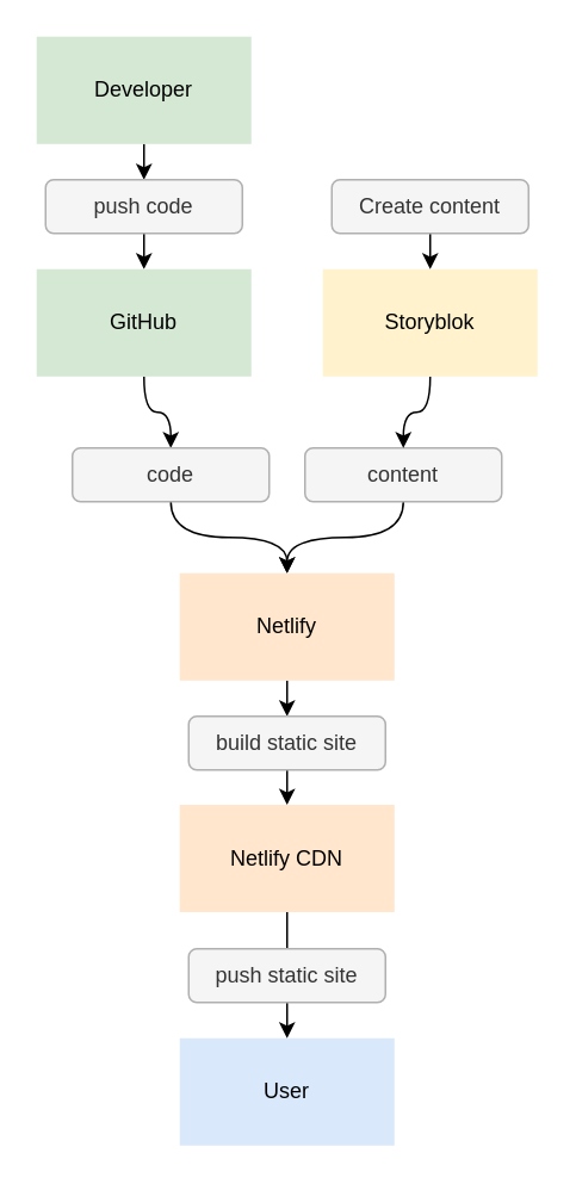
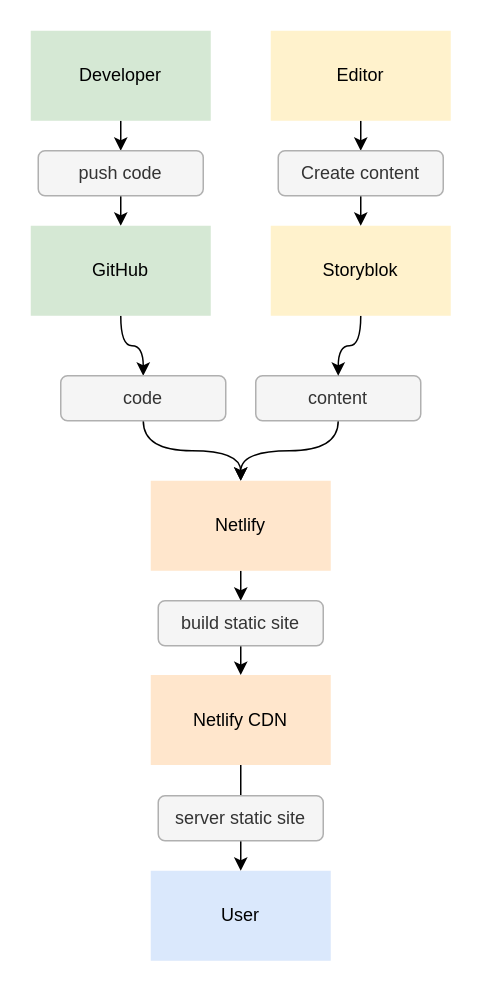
+ <mxCell id="13" value="Editor" style="rounded=0;whiteSpace=wrap;html=1;fillColor=#fff2cc;strokeColor=none;" vertex="1" parent="1"><mxGeometry x="180" y="20" width="120" height="60" as="geometry" /></mxCell>
+ <mxCell id="12" style="edgeStyle=orthogonalEdgeStyle;curved=1;rounded=0;orthogonalLoop=1;jettySize=auto;html=1;entryX=0.5;entryY=0;entryDx=0;entryDy=0;" edge="1" parent="1" source="13" target="17"><mxGeometry relative="1" as="geometry" /></mxCell>
- <mxCell id="26" value="push static site" style="rounded=1;whiteSpace=wrap;html=1;fillColor=#f5f5f5;fontColor=#333333;strokeColor=#B0B0B0;" vertex="1" parent="1"><mxGeometry x="105" y="530" width="110" height="30" as="geometry" /></mxCell>
+ <mxCell id="26" value="server static site" style="rounded=1;whiteSpace=wrap;html=1;fillColor=#f5f5f5;fontColor=#333333;strokeColor=#B0B0B0;" vertex="1" parent="1"><mxGeometry x="105" y="530" width="110" height="30" as="geometry" /></mxCell>
